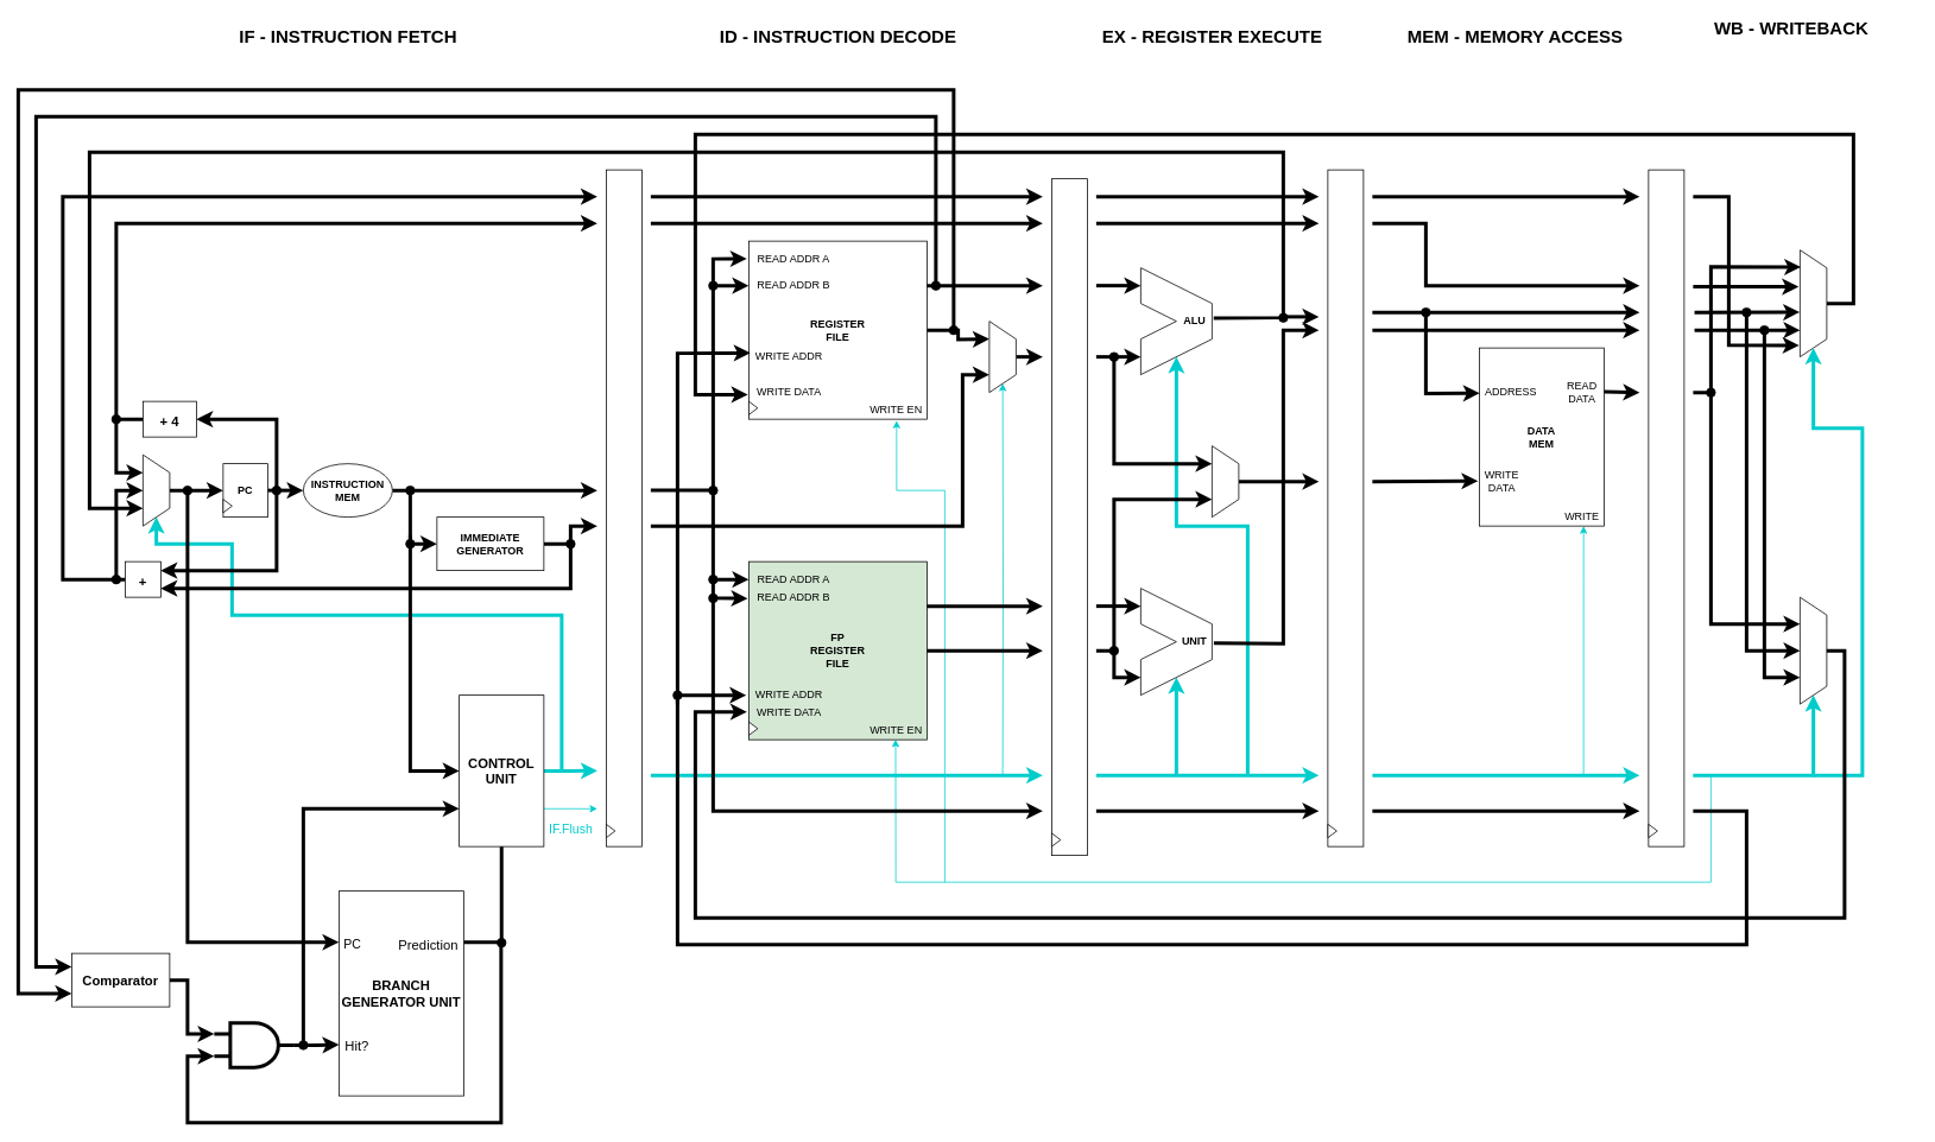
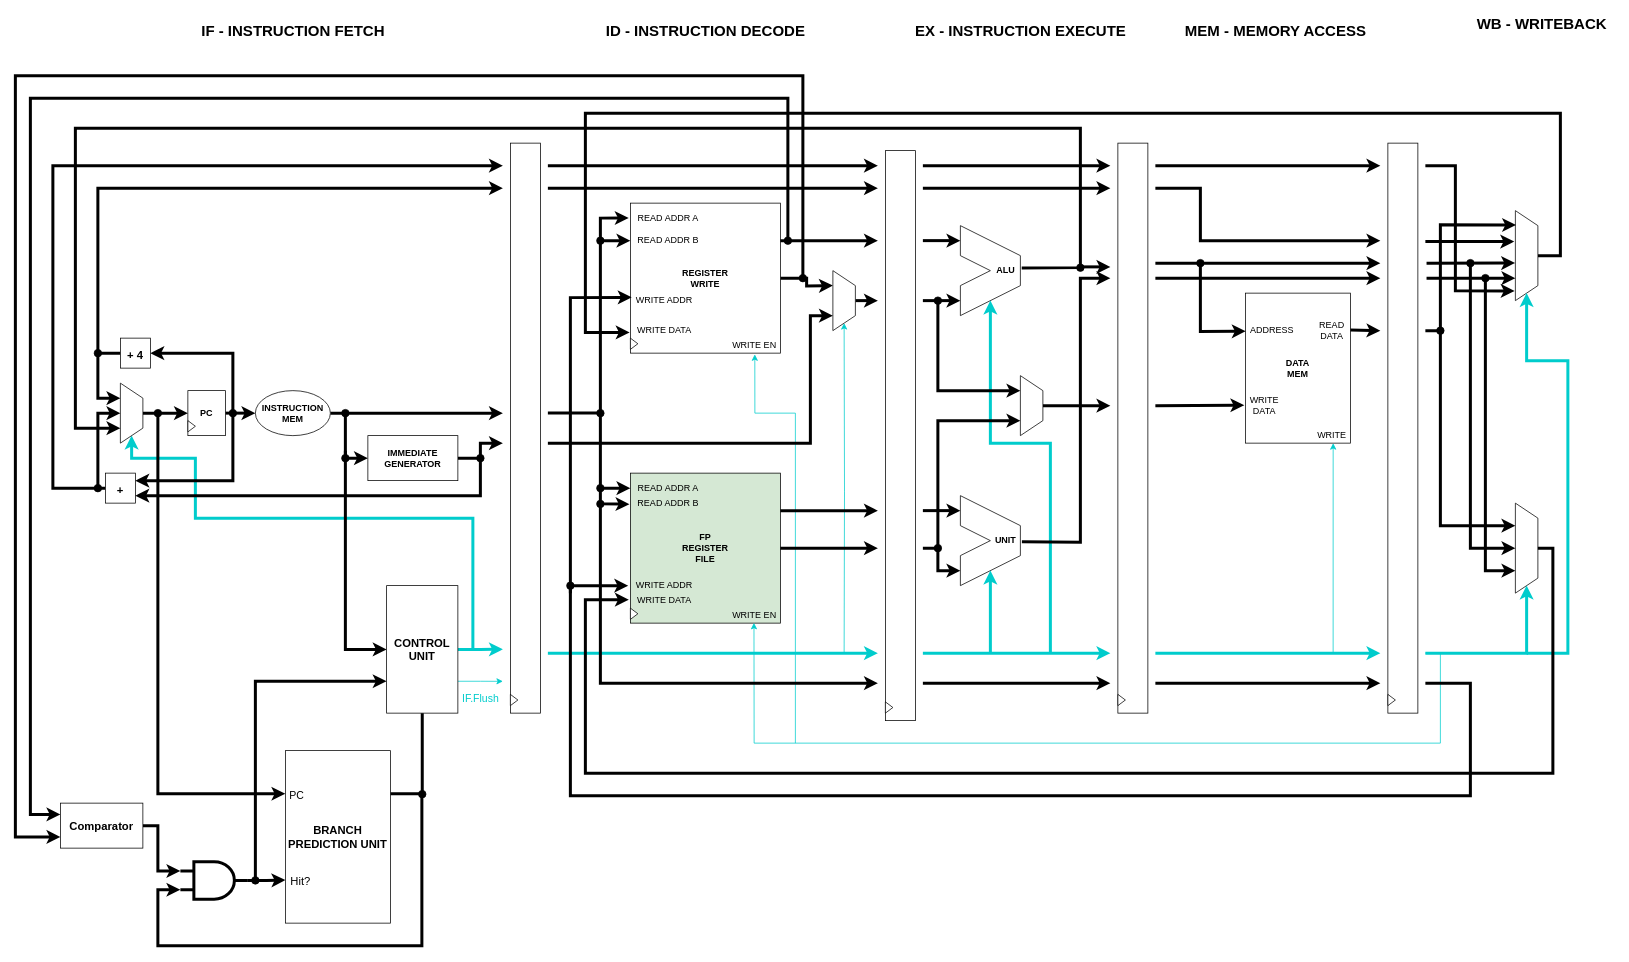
- <mxCell id="22" value="&lt;span style=&quot;font-size: 20px&quot;&gt;&lt;b&gt;WB - WRITEBACK&lt;/b&gt;&lt;/span&gt;" style="text;html=1;align=center;verticalAlign=middle;resizable=0;points=[];autosize=1;strokeColor=none;fillColor=none;" parent="1" vertex="1"><mxGeometry x="1915" y="20" width="190" height="20" as="geometry" /></mxCell>
+ <mxCell id="22" value="&lt;span style=&quot;font-size: 20px&quot;&gt;&lt;b&gt;WB - WRITEBACK&lt;/b&gt;&lt;/span&gt;" style="text;html=1;align=center;verticalAlign=middle;resizable=0;points=[];autosize=1;strokeColor=none;fillColor=none;" parent="1" vertex="1"><mxGeometry x="1960" y="20" width="190" height="20" as="geometry" /></mxCell>
- <mxCell id="20" value="&lt;span style=&quot;font-size: 20px&quot;&gt;&lt;b&gt;EX - REGISTER EXECUTE&lt;/b&gt;&lt;/span&gt;" style="text;html=1;align=center;verticalAlign=middle;resizable=0;points=[];autosize=1;strokeColor=none;fillColor=none;" parent="1" vertex="1"><mxGeometry x="1210" y="30" width="300" height="20" as="geometry" /></mxCell>
+ <mxCell id="20" value="&lt;span style=&quot;font-size: 20px&quot;&gt;&lt;b&gt;EX - INSTRUCTION EXECUTE&lt;/b&gt;&lt;/span&gt;" style="text;html=1;align=center;verticalAlign=middle;resizable=0;points=[];autosize=1;strokeColor=none;fillColor=none;" parent="1" vertex="1"><mxGeometry x="1210" y="30" width="300" height="20" as="geometry" /></mxCell>
- <mxCell id="12" value="&lt;b&gt;REGISTER&lt;br&gt;FILE&lt;/b&gt;" style="rounded=0;whiteSpace=wrap;html=1;" parent="1" vertex="1"><mxGeometry x="840" y="270" width="200" height="200" as="geometry" /></mxCell>
+ <mxCell id="12" value="&lt;b&gt;REGISTER&lt;br&gt;WRITE&lt;/b&gt;" style="rounded=0;whiteSpace=wrap;html=1;" parent="1" vertex="1"><mxGeometry x="840" y="270" width="200" height="200" as="geometry" /></mxCell>
- <mxCell id="43" value="&lt;b&gt;&lt;font style=&quot;font-size: 15px&quot;&gt;+ 4&lt;/font&gt;&lt;/b&gt;" style="rounded=0;whiteSpace=wrap;html=1;fontSize=20;" parent="1" vertex="1"><mxGeometry x="160" y="450" width="60" height="40" as="geometry" /></mxCell>
+ <mxCell id="43" value="&lt;b&gt;&lt;font style=&quot;font-size: 15px&quot;&gt;+ 4&lt;/font&gt;&lt;/b&gt;" style="rounded=0;whiteSpace=wrap;html=1;fontSize=20;" parent="1" vertex="1"><mxGeometry x="160" y="450" width="40" height="40" as="geometry" /></mxCell>
- <mxCell id="111" value="Prediction" style="text;html=1;align=center;verticalAlign=middle;resizable=0;points=[];autosize=1;strokeColor=none;fillColor=none;fontSize=15;" parent="1" vertex="1"><mxGeometry x="440" y="1050" width="80" height="20" as="geometry" /></mxCell>
- <mxCell id="100" value="&lt;b&gt;BRANCH GENERATOR UNIT&lt;/b&gt;" style="whiteSpace=wrap;html=1;fontSize=15;" parent="1" vertex="1"><mxGeometry x="380" y="1000" width="140" height="230" as="geometry" /></mxCell>
+ <mxCell id="100" value="&lt;b&gt;BRANCH PREDICTION UNIT&lt;/b&gt;" style="whiteSpace=wrap;html=1;fontSize=15;" parent="1" vertex="1"><mxGeometry x="380" y="1000" width="140" height="230" as="geometry" /></mxCell>
